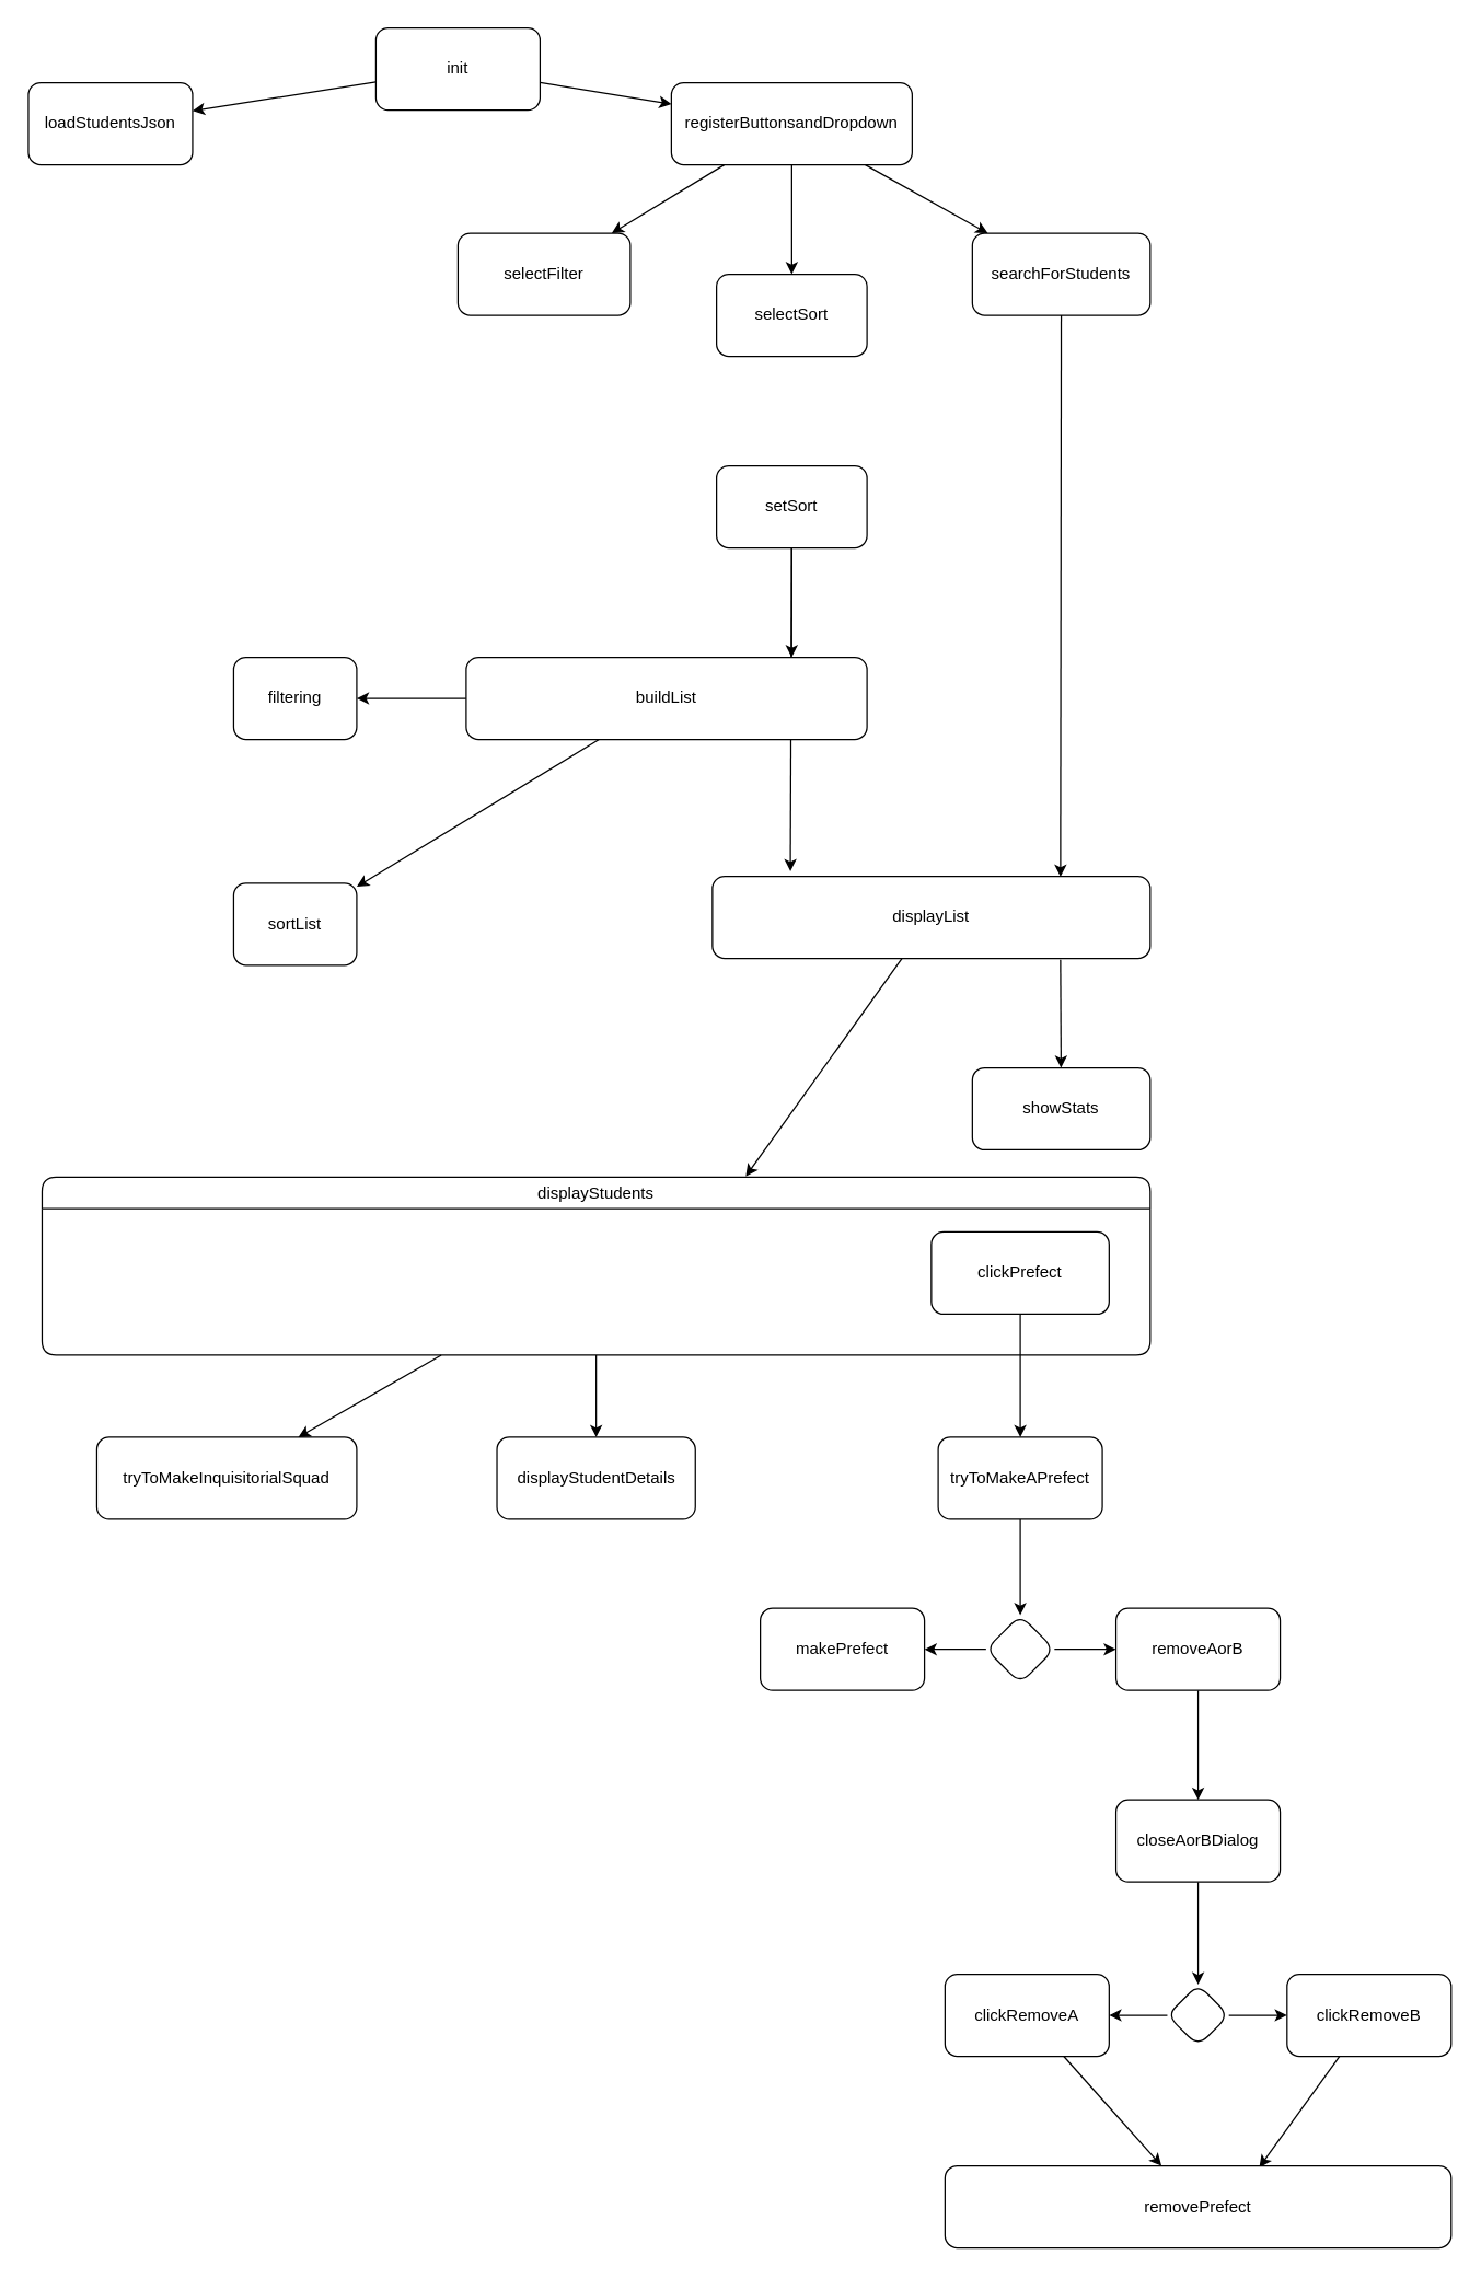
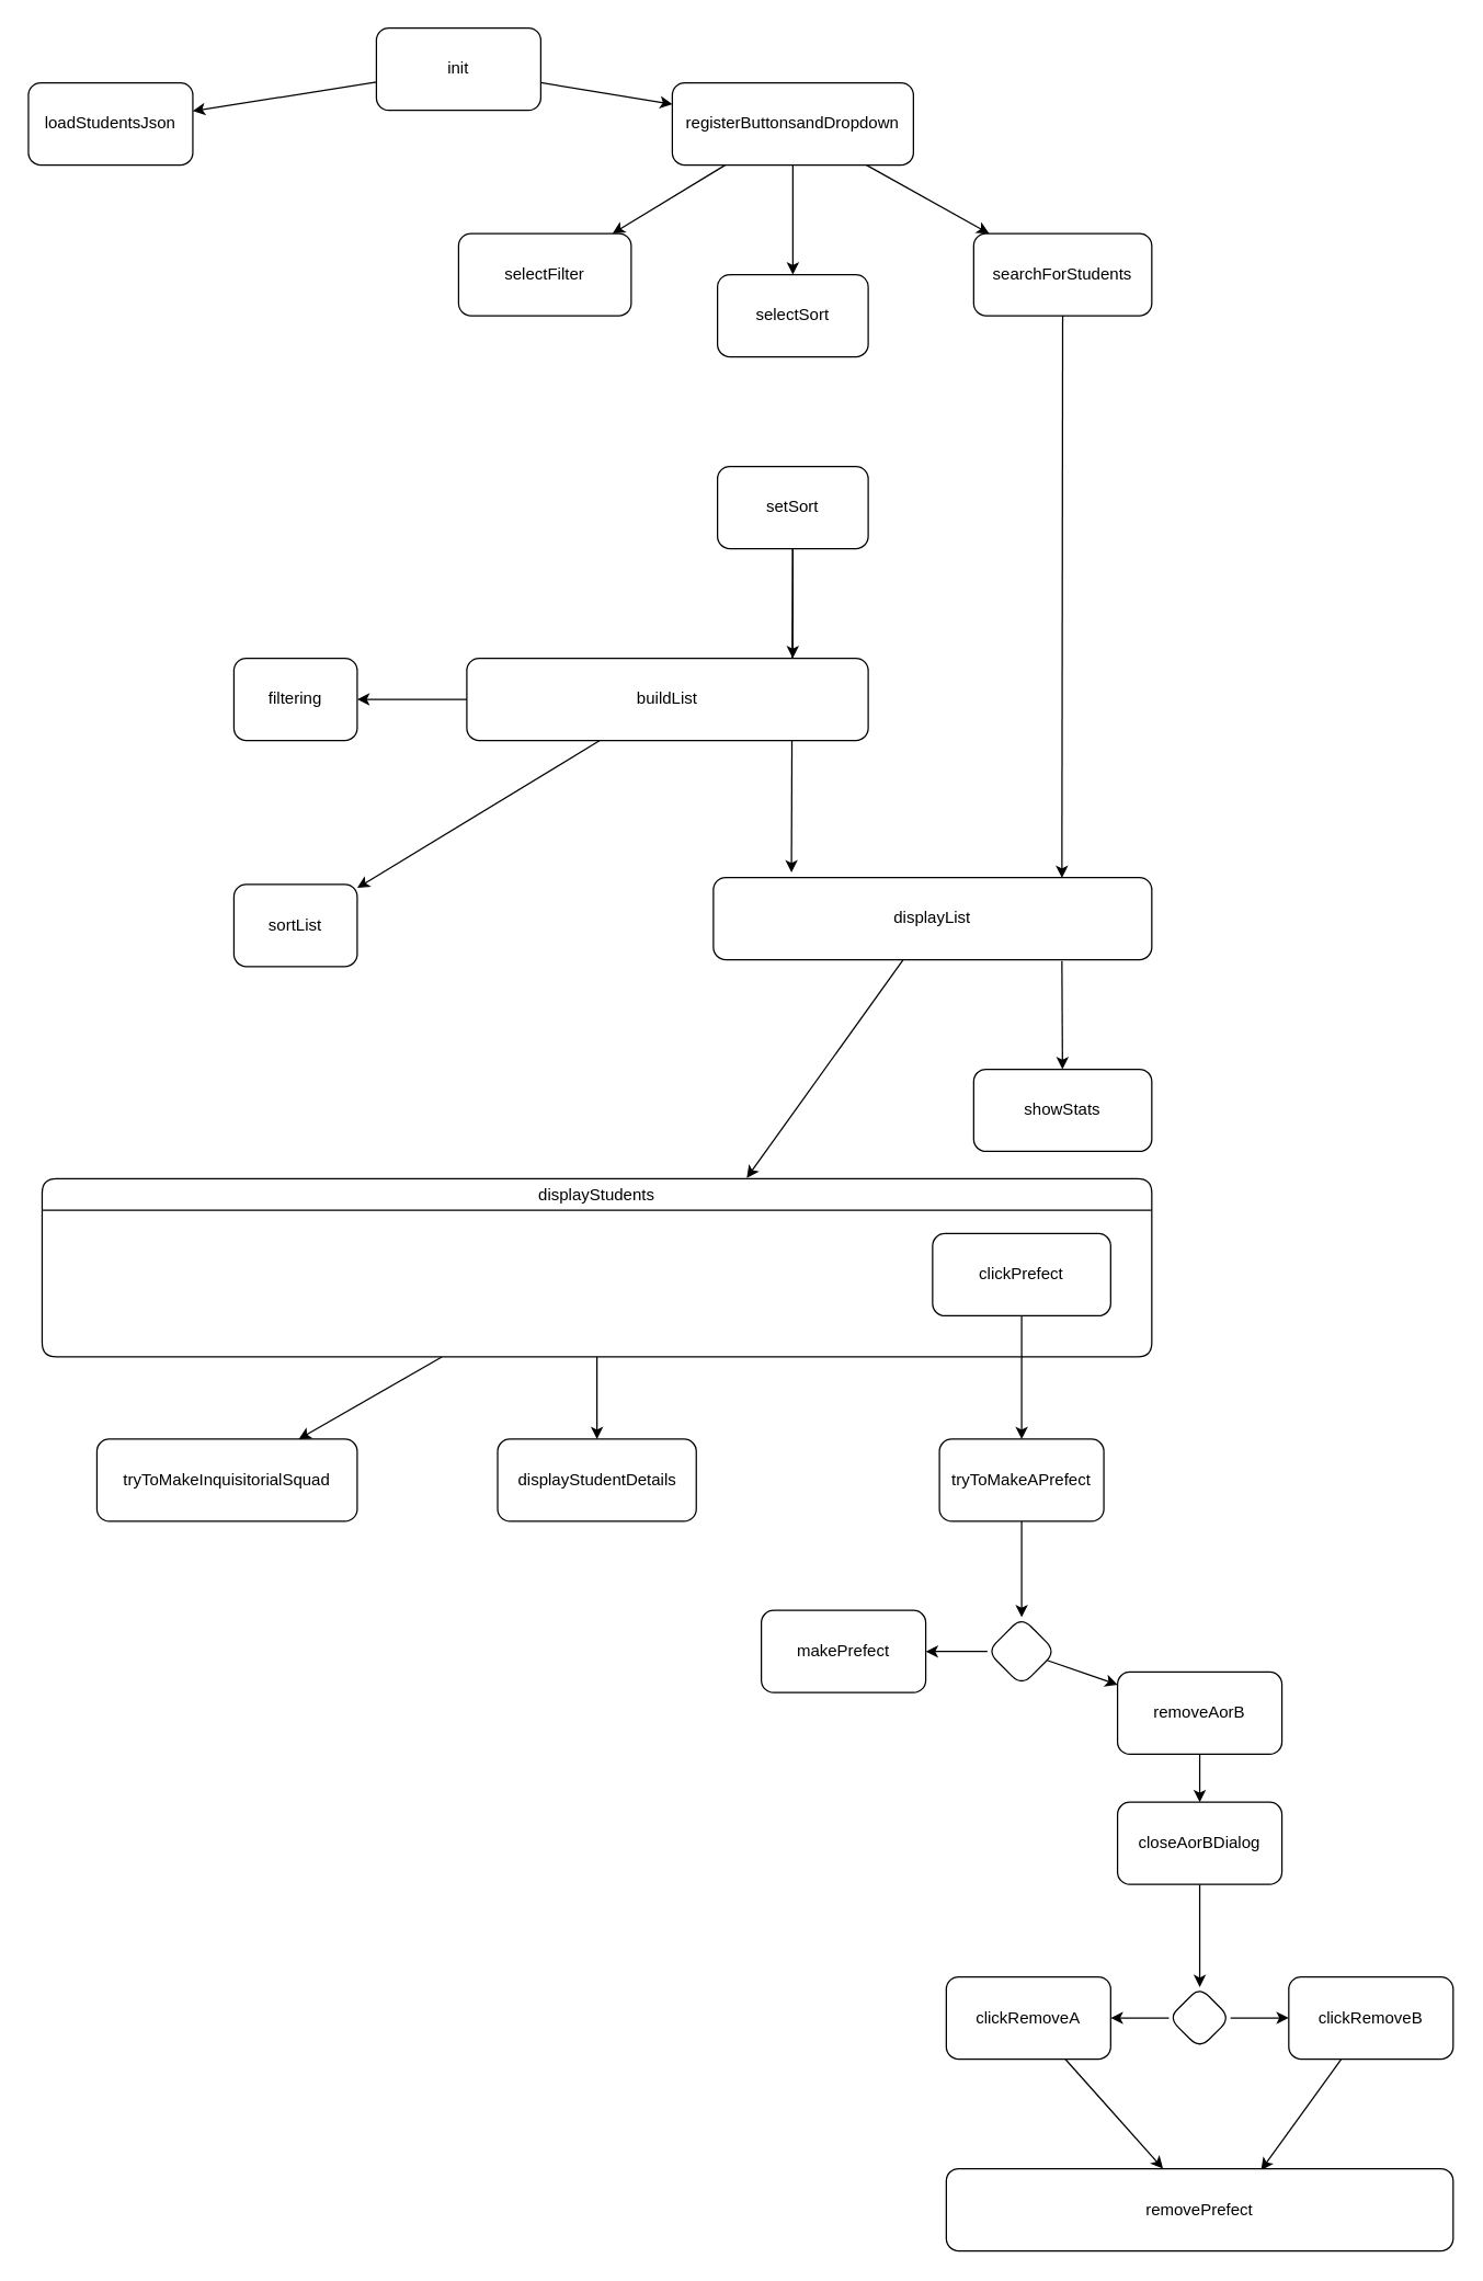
- <mxCell id="37" value="removeAorB" style="whiteSpace=wrap;html=1;rounded=1;" vertex="1" parent="1"><mxGeometry x="815" y="1175" width="120" height="60" as="geometry" /></mxCell>
+ <mxCell id="37" value="removeAorB" style="whiteSpace=wrap;html=1;rounded=1;" vertex="1" parent="1"><mxGeometry x="815" y="1220" width="120" height="60" as="geometry" /></mxCell>
